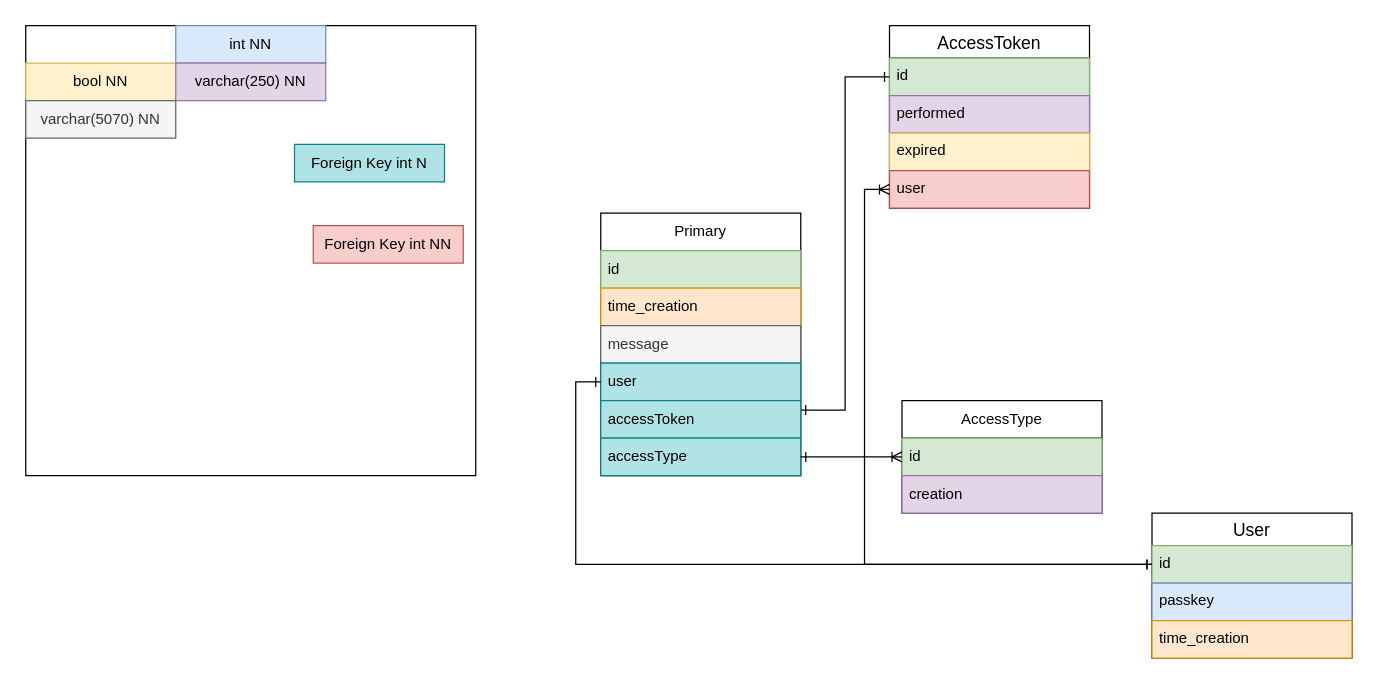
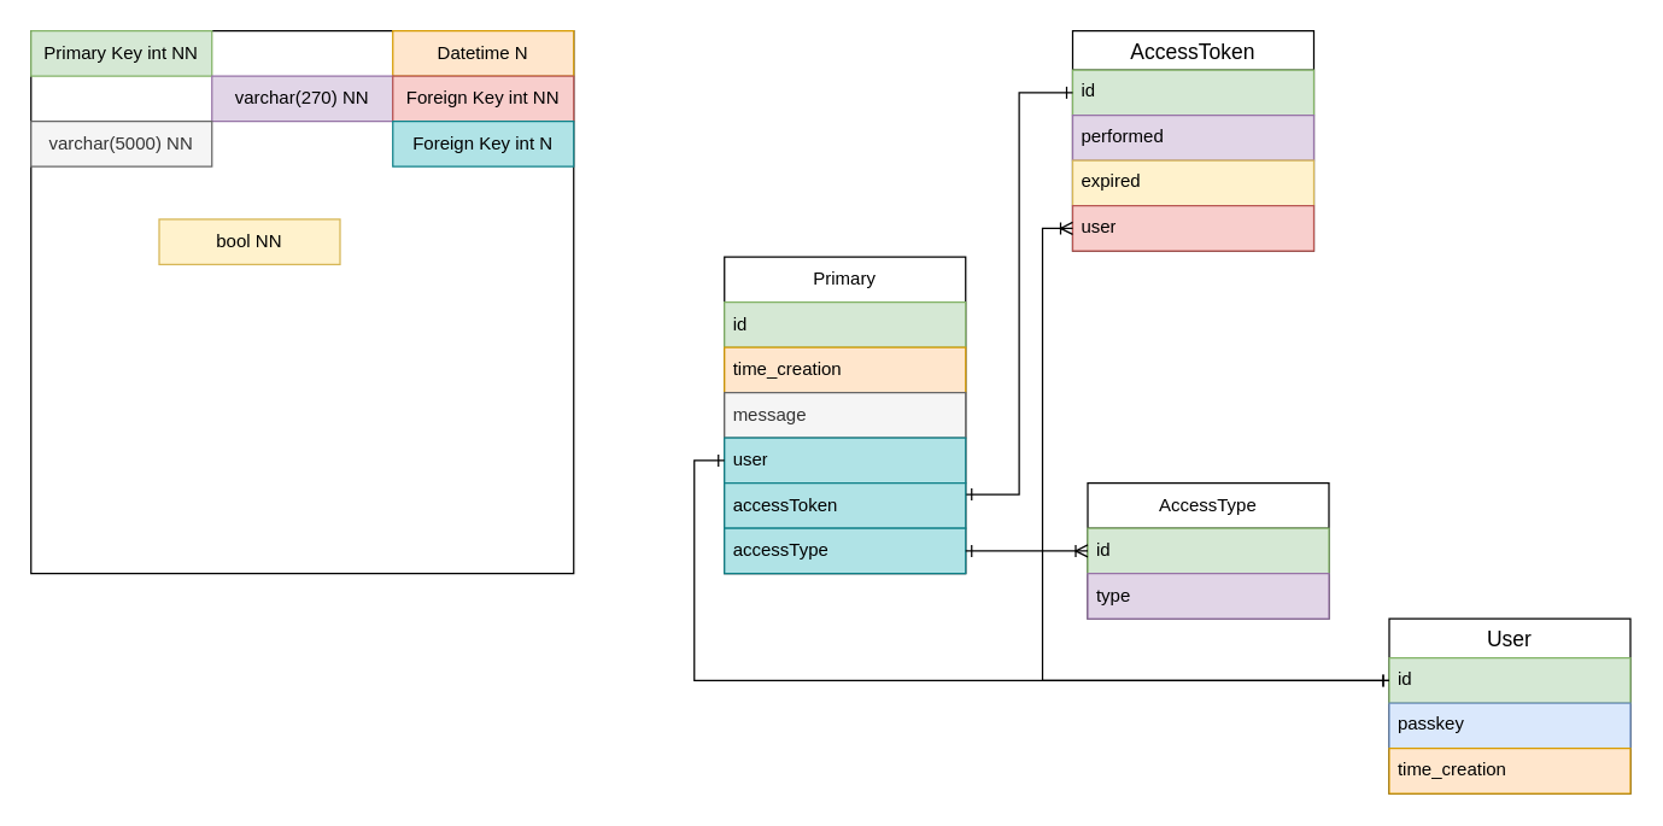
+ <mxCell id="7" value="Primary Key int NN" style="text;html=1;strokeColor=#82b366;fillColor=#d5e8d4;align=center;verticalAlign=middle;whiteSpace=wrap;rounded=0;" parent="1" vertex="1"><mxGeometry width="120" height="30" as="geometry" x="20" y="20" /></mxCell>
- <mxCell id="8" value="int NN" style="text;html=1;strokeColor=#6c8ebf;fillColor=#dae8fc;align=center;verticalAlign=middle;whiteSpace=wrap;rounded=0;" parent="1" vertex="1"><mxGeometry x="140" width="120" height="30" as="geometry" y="20" /></mxCell>
+ <mxCell id="9" value="Datetime N" style="text;html=1;strokeColor=#d79b00;fillColor=#ffe6cc;align=center;verticalAlign=middle;whiteSpace=wrap;rounded=0;" parent="1" vertex="1"><mxGeometry x="260" width="120" height="30" as="geometry" y="20" /></mxCell>
- <mxCell id="10" value="bool NN" style="text;html=1;strokeColor=#d6b656;fillColor=#fff2cc;align=center;verticalAlign=middle;whiteSpace=wrap;rounded=0;" parent="1" vertex="1"><mxGeometry y="50" width="120" height="30" as="geometry" x="20" /></mxCell>
+ <mxCell id="10" value="bool NN" style="text;html=1;strokeColor=#d6b656;fillColor=#fff2cc;align=center;verticalAlign=middle;whiteSpace=wrap;rounded=0;" parent="1" vertex="1"><mxGeometry x="105" y="145" width="120" height="30" as="geometry" /></mxCell>
- <mxCell id="16" value="varchar(250) NN" style="text;html=1;strokeColor=#9673a6;fillColor=#e1d5e7;align=center;verticalAlign=middle;whiteSpace=wrap;rounded=0;" parent="1" vertex="1"><mxGeometry x="140" y="50" width="120" height="30" as="geometry" /></mxCell>
+ <mxCell id="16" value="varchar(270) NN" style="text;html=1;strokeColor=#9673a6;fillColor=#e1d5e7;align=center;verticalAlign=middle;whiteSpace=wrap;rounded=0;" parent="1" vertex="1"><mxGeometry x="140" y="50" width="120" height="30" as="geometry" /></mxCell>
- <mxCell id="30" value="varchar(5070) NN" style="text;html=1;align=center;verticalAlign=middle;whiteSpace=wrap;rounded=0;fillColor=#f5f5f5;fontColor=#333333;strokeColor=#666666;" parent="1" vertex="1"><mxGeometry y="80" width="120" height="30" as="geometry" x="20" /></mxCell>
+ <mxCell id="30" value="varchar(5000) NN" style="text;html=1;align=center;verticalAlign=middle;whiteSpace=wrap;rounded=0;fillColor=#f5f5f5;fontColor=#333333;strokeColor=#666666;" parent="1" vertex="1"><mxGeometry y="80" width="120" height="30" as="geometry" x="20" /></mxCell>
- <mxCell id="33" value="Foreign Key int N" style="text;html=1;strokeColor=#0e8088;fillColor=#b0e3e6;align=center;verticalAlign=middle;whiteSpace=wrap;rounded=0;" parent="1" vertex="1"><mxGeometry x="235" y="115" width="120" height="30" as="geometry" /></mxCell>
+ <mxCell id="33" value="Foreign Key int N" style="text;html=1;strokeColor=#0e8088;fillColor=#b0e3e6;align=center;verticalAlign=middle;whiteSpace=wrap;rounded=0;" parent="1" vertex="1"><mxGeometry x="260" y="80" width="120" height="30" as="geometry" /></mxCell>
- <mxCell id="17" value="Foreign Key int NN" style="text;html=1;strokeColor=#b85450;fillColor=#f8cecc;align=center;verticalAlign=middle;whiteSpace=wrap;rounded=0;" parent="1" vertex="1"><mxGeometry x="250" y="180" width="120" height="30" as="geometry" /></mxCell>
+ <mxCell id="17" value="Foreign Key int NN" style="text;html=1;strokeColor=#b85450;fillColor=#f8cecc;align=center;verticalAlign=middle;whiteSpace=wrap;rounded=0;" parent="1" vertex="1"><mxGeometry x="260" y="50" width="120" height="30" as="geometry" /></mxCell>
- <mxCell id="29" value="creation" style="text;strokeColor=#9673a6;fillColor=#e1d5e7;align=left;verticalAlign=middle;spacingLeft=4;spacingRight=4;overflow=hidden;points=[[0,0.5],[1,0.5]];portConstraint=eastwest;rotatable=0;whiteSpace=wrap;html=1;" parent="27" vertex="1"><mxGeometry y="60" width="160" height="30" as="geometry" /></mxCell>
+ <mxCell id="29" value="type" style="text;strokeColor=#9673a6;fillColor=#e1d5e7;align=left;verticalAlign=middle;spacingLeft=4;spacingRight=4;overflow=hidden;points=[[0,0.5],[1,0.5]];portConstraint=eastwest;rotatable=0;whiteSpace=wrap;html=1;" parent="27" vertex="1"><mxGeometry y="60" width="160" height="30" as="geometry" /></mxCell>
